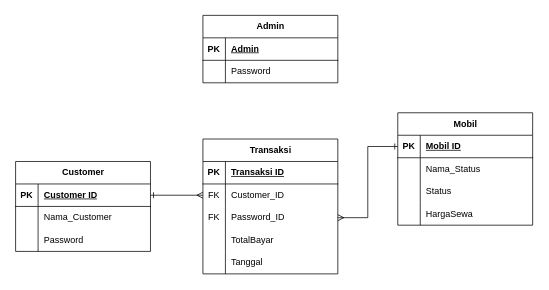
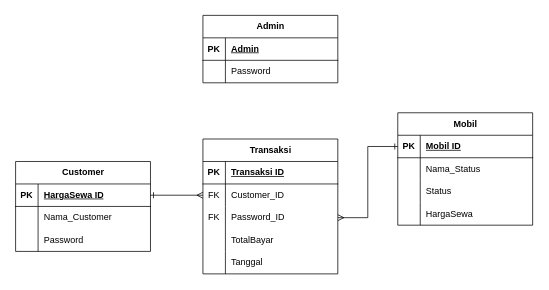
- <mxCell id="18" value="Customer ID" style="shape=partialRectangle;connectable=0;fillColor=none;top=0;left=0;bottom=0;right=0;align=left;spacingLeft=6;fontStyle=5;overflow=hidden;whiteSpace=wrap;html=1;" parent="16" vertex="1"><mxGeometry x="30" width="150" height="30" as="geometry"><mxRectangle width="150" height="30" as="alternateBounds" /></mxGeometry></mxCell>
+ <mxCell id="18" value="HargaSewa ID" style="shape=partialRectangle;connectable=0;fillColor=none;top=0;left=0;bottom=0;right=0;align=left;spacingLeft=6;fontStyle=5;overflow=hidden;whiteSpace=wrap;html=1;" parent="16" vertex="1"><mxGeometry x="30" width="150" height="30" as="geometry"><mxRectangle width="150" height="30" as="alternateBounds" /></mxGeometry></mxCell>
